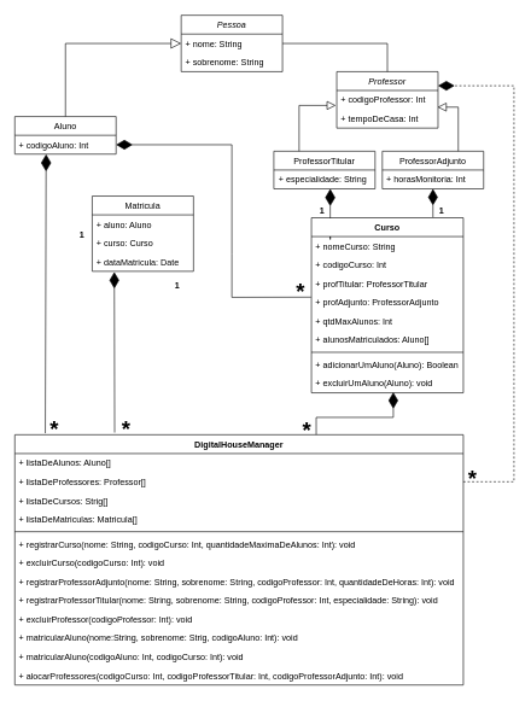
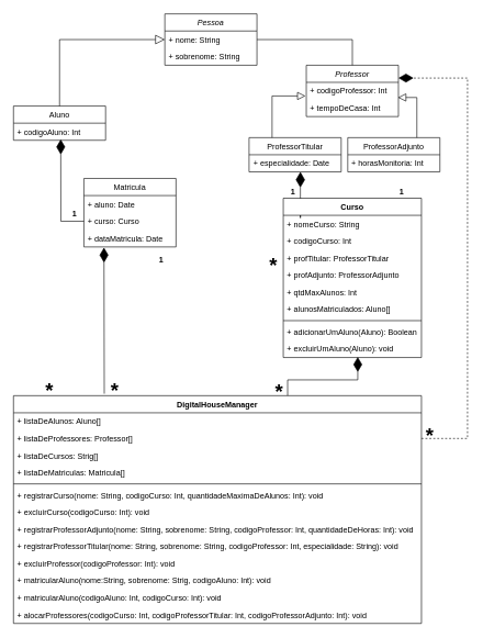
- <mxCell id="14" value="+ especialidade: String" style="text;strokeColor=none;fillColor=none;align=left;verticalAlign=top;spacingLeft=4;spacingRight=4;overflow=hidden;rotatable=0;points=[[0,0.5],[1,0.5]];portConstraint=eastwest;" vertex="1" parent="1"><mxGeometry x="379" y="234" width="140" height="26" as="geometry" /></mxCell>
+ <mxCell id="14" value="+ especialidade: Date" style="text;strokeColor=none;fillColor=none;align=left;verticalAlign=top;spacingLeft=4;spacingRight=4;overflow=hidden;rotatable=0;points=[[0,0.5],[1,0.5]];portConstraint=eastwest;" vertex="1" parent="1"><mxGeometry x="379" y="234" width="140" height="26" as="geometry" /></mxCell>
- <mxCell id="13" style="edgeStyle=none;rounded=0;orthogonalLoop=1;jettySize=auto;html=1;exitX=0.8;exitY=-0.003;exitDx=0;exitDy=0;endArrow=diamondThin;endFill=1;endSize=20;exitPerimeter=0;" edge="1" parent="1" source="20" target="19"><mxGeometry relative="1" as="geometry" /></mxCell>
+ <mxCell id="7" style="edgeStyle=none;rounded=0;orthogonalLoop=1;jettySize=auto;html=1;exitX=0;exitY=0.5;exitDx=0;exitDy=0;entryX=0.513;entryY=0.951;entryDx=0;entryDy=0;entryPerimeter=0;endArrow=diamondThin;endFill=1;endSize=20;" edge="1" parent="1" source="11" target="45"><mxGeometry relative="1" as="geometry"><Array as="points"><mxPoint x="92" y="335" /></Array></mxGeometry></mxCell>
- <mxCell id="10" value="+ aluno: Aluno" style="text;strokeColor=none;fillColor=none;align=left;verticalAlign=top;spacingLeft=4;spacingRight=4;overflow=hidden;rotatable=0;points=[[0,0.5],[1,0.5]];portConstraint=eastwest;" vertex="1" parent="9"><mxGeometry y="26" width="140" height="26" as="geometry" /></mxCell>
+ <mxCell id="10" value="+ aluno: Date" style="text;strokeColor=none;fillColor=none;align=left;verticalAlign=top;spacingLeft=4;spacingRight=4;overflow=hidden;rotatable=0;points=[[0,0.5],[1,0.5]];portConstraint=eastwest;" vertex="1" parent="9"><mxGeometry y="26" width="140" height="26" as="geometry" /></mxCell>
- <mxCell id="8" style="edgeStyle=none;rounded=0;orthogonalLoop=1;jettySize=auto;html=1;exitX=-0.002;exitY=0.222;exitDx=0;exitDy=0;entryX=1;entryY=0.75;entryDx=0;entryDy=0;endArrow=diamondThin;endFill=1;endSize=20;exitPerimeter=0;" edge="1" parent="1" source="24" target="44"><mxGeometry relative="1" as="geometry"><Array as="points"><mxPoint x="320" y="410" /><mxPoint x="320" y="350" /><mxPoint x="320" y="199" /></Array></mxGeometry></mxCell>
- <mxCell id="3" style="rounded=0;orthogonalLoop=1;jettySize=auto;html=1;endArrow=diamondThin;endFill=1;endSize=21;exitX=0.068;exitY=-0.006;exitDx=0;exitDy=0;exitPerimeter=0;entryX=0.309;entryY=1.005;entryDx=0;entryDy=0;entryPerimeter=0;" edge="1" parent="1" source="30" target="45"><mxGeometry relative="1" as="geometry"><mxPoint x="159" y="280" as="sourcePoint" /><mxPoint x="30" y="213" as="targetPoint" /><Array as="points" /></mxGeometry></mxCell>
